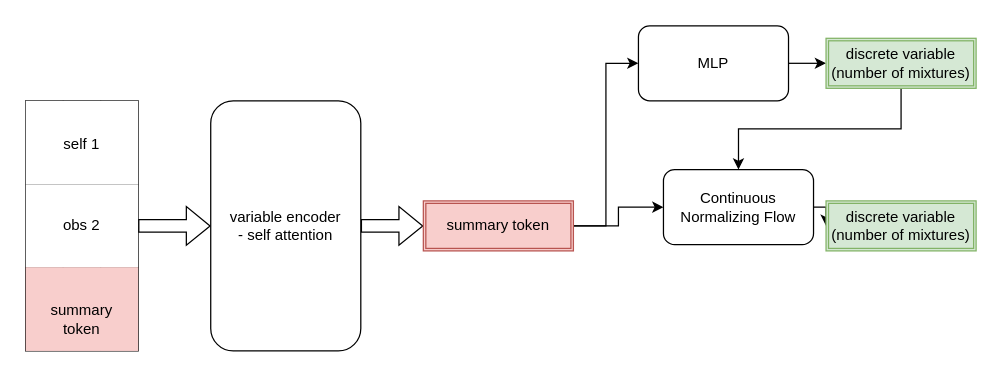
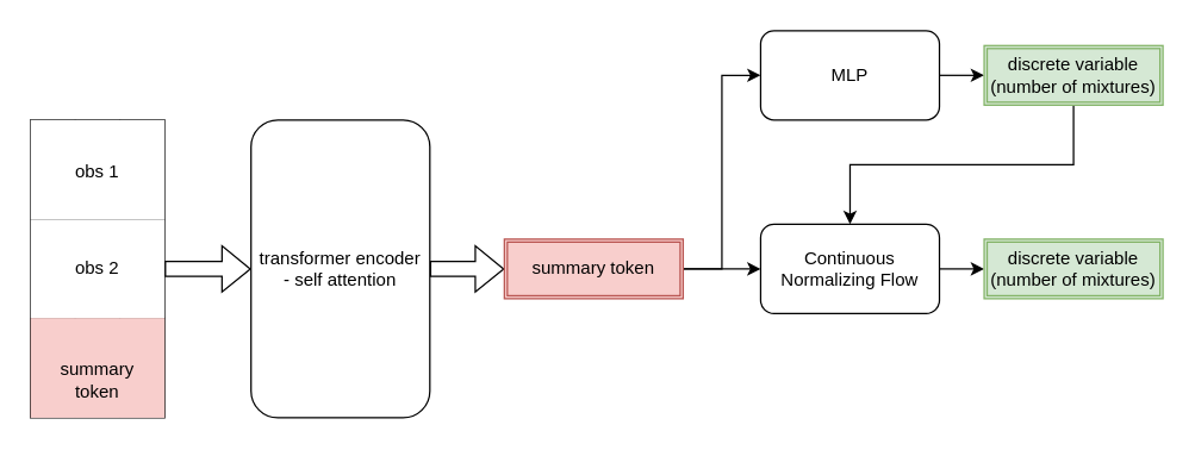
- <mxCell id="16" value="self 1" style="text;html=1;strokeColor=none;fillColor=none;align=center;verticalAlign=middle;whiteSpace=wrap;rounded=0;" vertex="1" parent="1"><mxGeometry x="35" y="100" width="60" height="30" as="geometry" /></mxCell>
+ <mxCell id="16" value="obs 1" style="text;html=1;strokeColor=none;fillColor=none;align=center;verticalAlign=middle;whiteSpace=wrap;rounded=0;" vertex="1" parent="1"><mxGeometry x="35" y="100" width="60" height="30" as="geometry" /></mxCell>
- <mxCell id="29" value="Continuous Normalizing Flow" style="rounded=1;whiteSpace=wrap;html=1;" vertex="1" parent="1"><mxGeometry x="530" y="135" width="120" height="60" as="geometry" /></mxCell>
+ <mxCell id="29" value="Continuous Normalizing Flow" style="rounded=1;whiteSpace=wrap;html=1;" vertex="1" parent="1"><mxGeometry x="510" y="150" width="120" height="60" as="geometry" /></mxCell>
- <mxCell id="20" value="variable encoder&lt;br&gt;- self attention" style="rounded=1;whiteSpace=wrap;html=1;" vertex="1" parent="1"><mxGeometry x="168" y="80" width="120" height="200" as="geometry" /></mxCell>
+ <mxCell id="20" value="transformer encoder&lt;br&gt;- self attention" style="rounded=1;whiteSpace=wrap;html=1;" vertex="1" parent="1"><mxGeometry x="168" y="80" width="120" height="200" as="geometry" /></mxCell>
